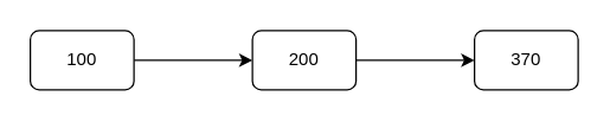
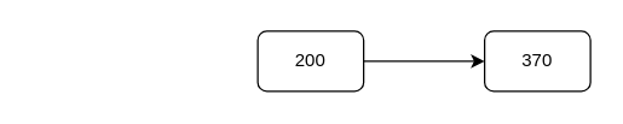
- <mxCell id="3" value="100" style="rounded=1;whiteSpace=wrap;html=1;" vertex="1" parent="1"><mxGeometry x="20" y="20" width="70" height="40" as="geometry" /></mxCell>
- <mxCell id="2" value="" style="edgeStyle=none;html=1;" edge="1" parent="1" source="3" target="5"><mxGeometry relative="1" as="geometry" /></mxCell>
